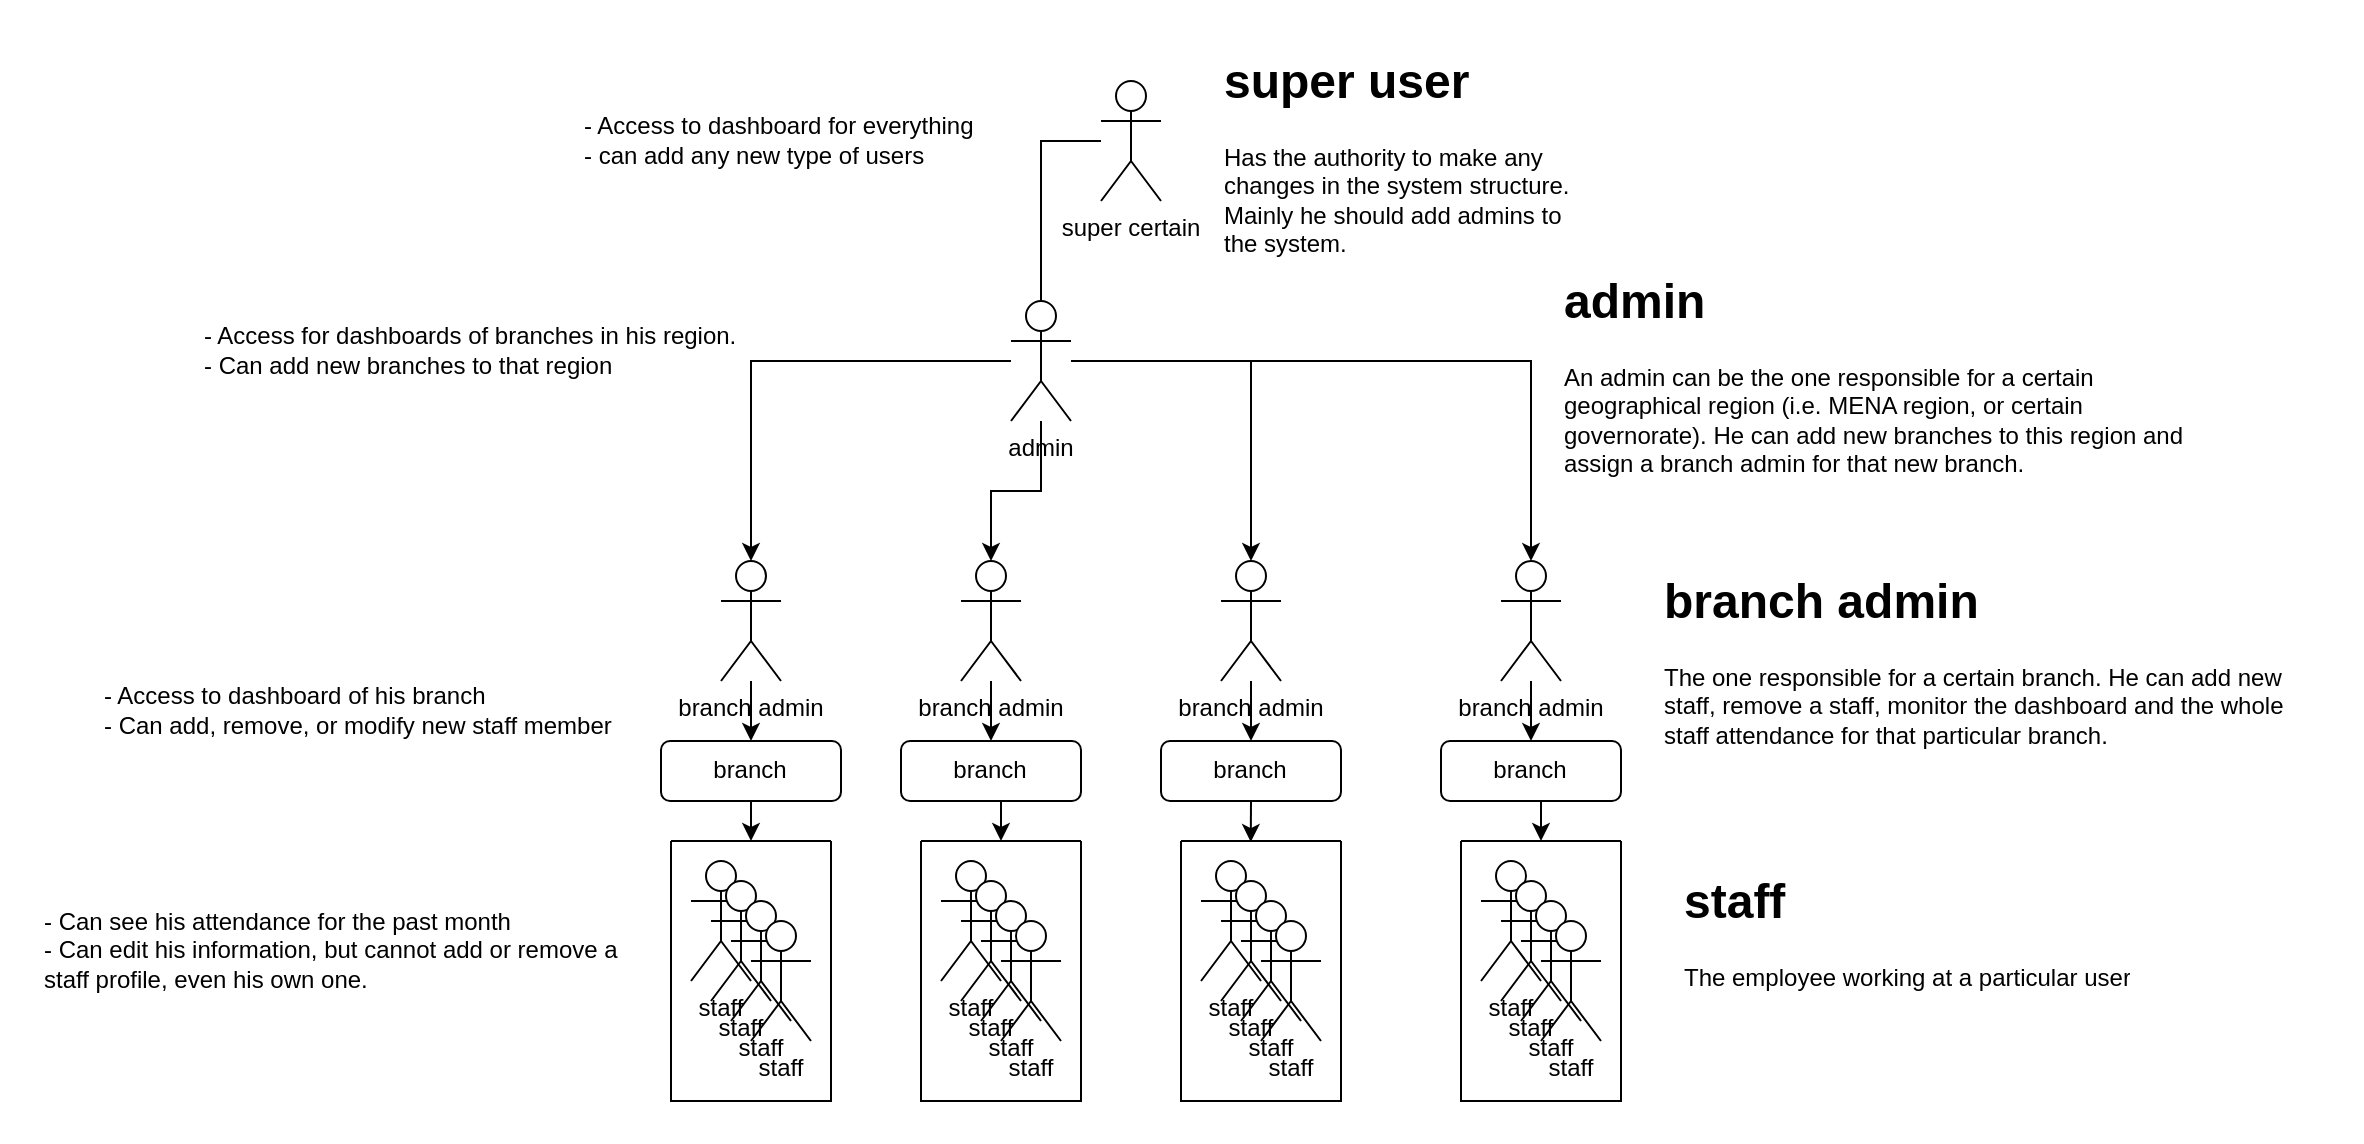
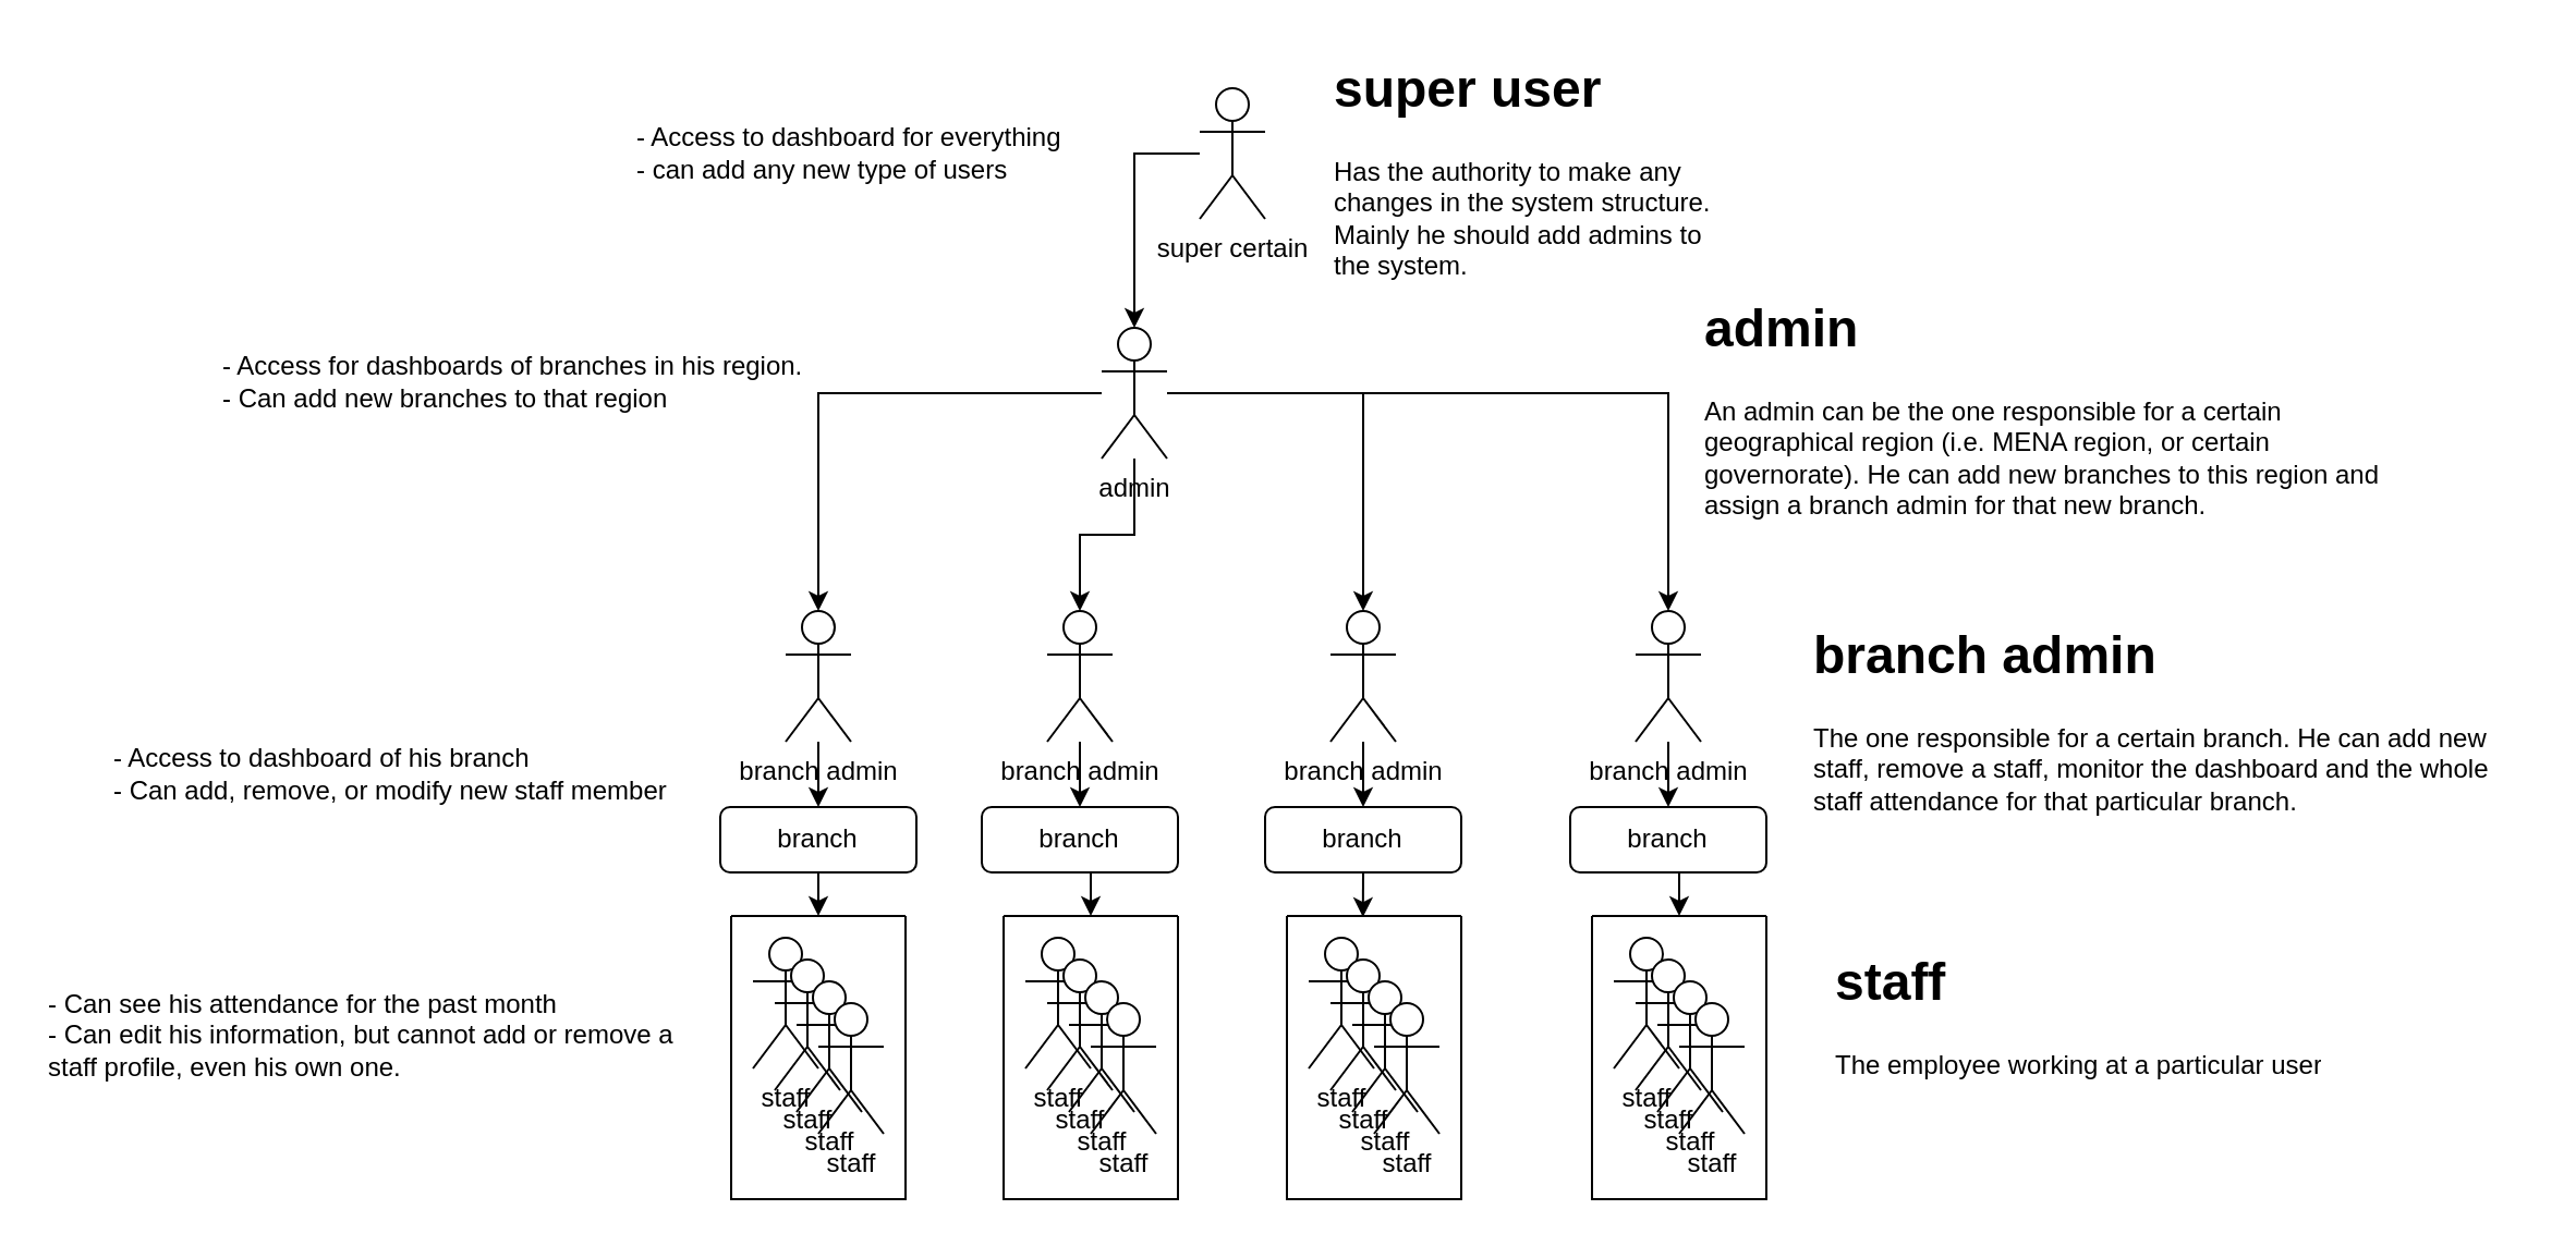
- <mxCell id="48" style="edgeStyle=orthogonalEdgeStyle;rounded=0;orthogonalLoop=1;jettySize=auto;html=1;entryX=0.5;entryY=0;entryDx=0;entryDy=0;entryPerimeter=0;endArrow=none;" edge="1" parent="1" source="47" target="42"><mxGeometry relative="1" as="geometry" /></mxCell>
+ <mxCell id="48" style="edgeStyle=orthogonalEdgeStyle;rounded=0;orthogonalLoop=1;jettySize=auto;html=1;entryX=0.5;entryY=0;entryDx=0;entryDy=0;entryPerimeter=0;" edge="1" parent="1" source="47" target="42"><mxGeometry relative="1" as="geometry" /></mxCell>
